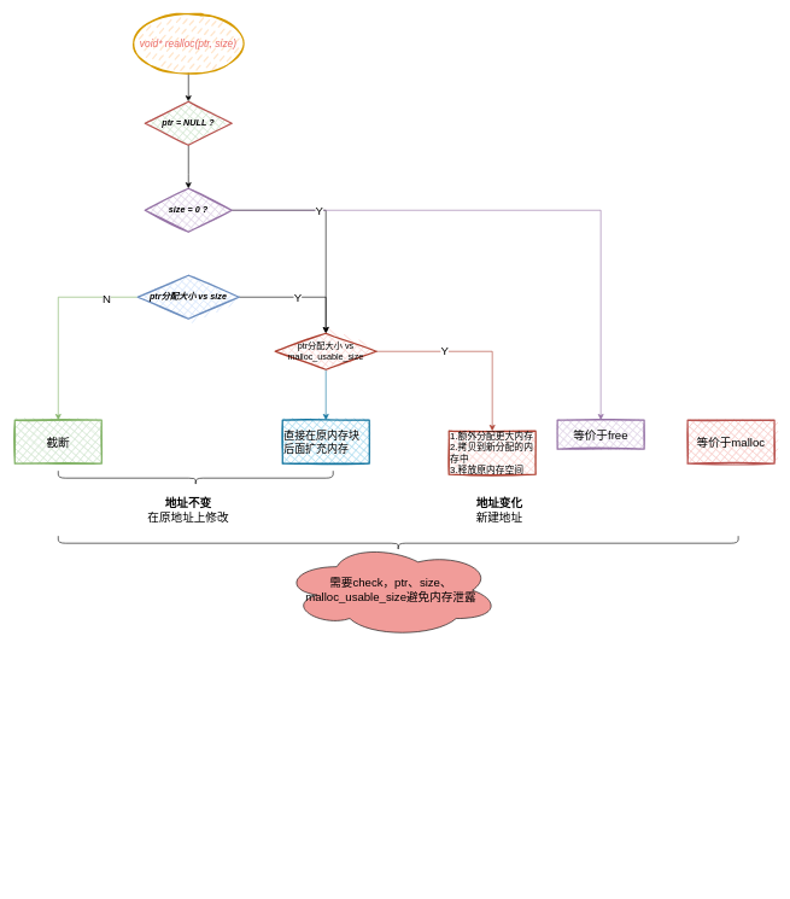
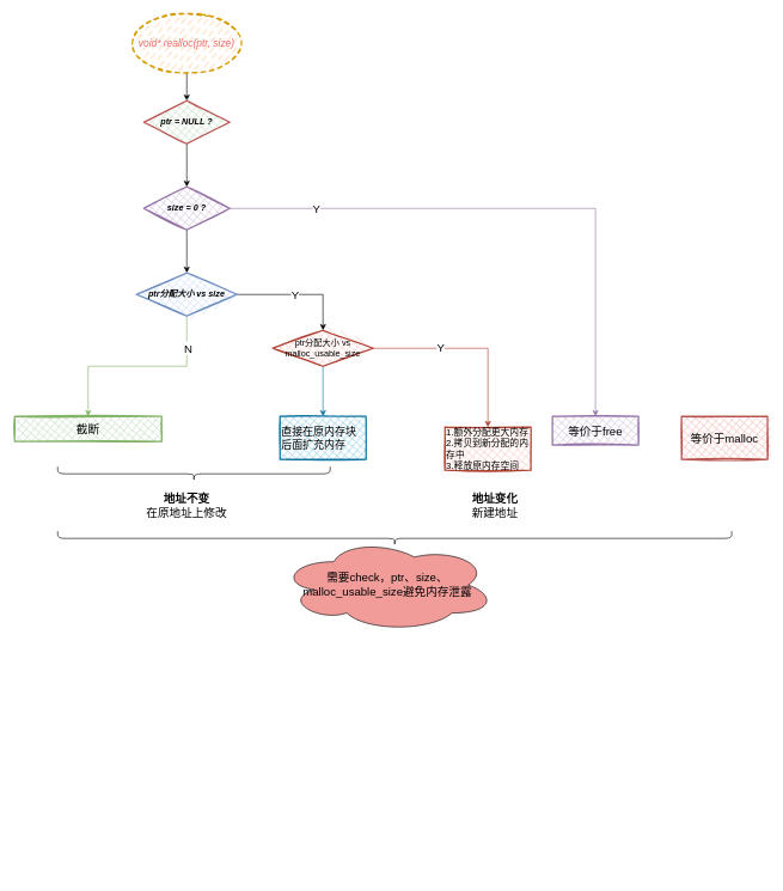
- <mxCell id="3" value="&lt;font style=&quot;font-size: 14px&quot; color=&quot;#ea6b66&quot;&gt;&lt;i&gt;void* realloc(ptr, size)&lt;/i&gt;&lt;/font&gt;" style="ellipse;whiteSpace=wrap;html=1;strokeWidth=2;fillWeight=2;hachureGap=8;fillStyle=dashed;sketch=1;fillColor=#ffe6cc;strokeColor=#d79b00;" vertex="1" parent="1"><mxGeometry x="180" y="20" width="160" height="80" as="geometry" /></mxCell>
+ <mxCell id="3" value="&lt;font style=&quot;font-size: 14px&quot; color=&quot;#ea6b66&quot;&gt;&lt;i&gt;void* realloc(ptr, size)&lt;/i&gt;&lt;/font&gt;" style="ellipse;whiteSpace=wrap;html=1;strokeWidth=2;fillWeight=2;hachureGap=8;fillStyle=dashed;sketch=1;fillColor=#ffe6cc;strokeColor=#d79b00;dashed=1;" vertex="1" parent="1"><mxGeometry x="180" y="20" width="160" height="80" as="geometry" /></mxCell>
- <mxCell id="6" value="" style="edgeStyle=orthogonalEdgeStyle;rounded=0;orthogonalLoop=1;jettySize=auto;html=1;" edge="1" parent="1" source="9" target="19"><mxGeometry relative="1" as="geometry" /></mxCell>
+ <mxCell id="6" value="" style="edgeStyle=orthogonalEdgeStyle;rounded=0;orthogonalLoop=1;jettySize=auto;html=1;" edge="1" parent="1" source="9" target="14"><mxGeometry relative="1" as="geometry" /></mxCell>
- <mxCell id="15" value="&lt;font style=&quot;font-size: 16px&quot;&gt;截断&lt;/font&gt;" style="whiteSpace=wrap;html=1;strokeWidth=2;fillColor=#d5e8d4;sketch=1;fillWeight=-1;hachureGap=8;fillStyle=cross-hatch;strokeColor=#82b366;" vertex="1" parent="1"><mxGeometry x="20" y="580" width="120" height="60" as="geometry" /></mxCell>
+ <mxCell id="15" value="&lt;font style=&quot;font-size: 16px&quot;&gt;截断&lt;/font&gt;" style="whiteSpace=wrap;html=1;strokeWidth=2;fillColor=#d5e8d4;sketch=1;fillWeight=-1;hachureGap=8;fillStyle=cross-hatch;strokeColor=#82b366;" vertex="1" parent="1"><mxGeometry x="20" y="580" width="205" height="35" as="geometry" /></mxCell>
